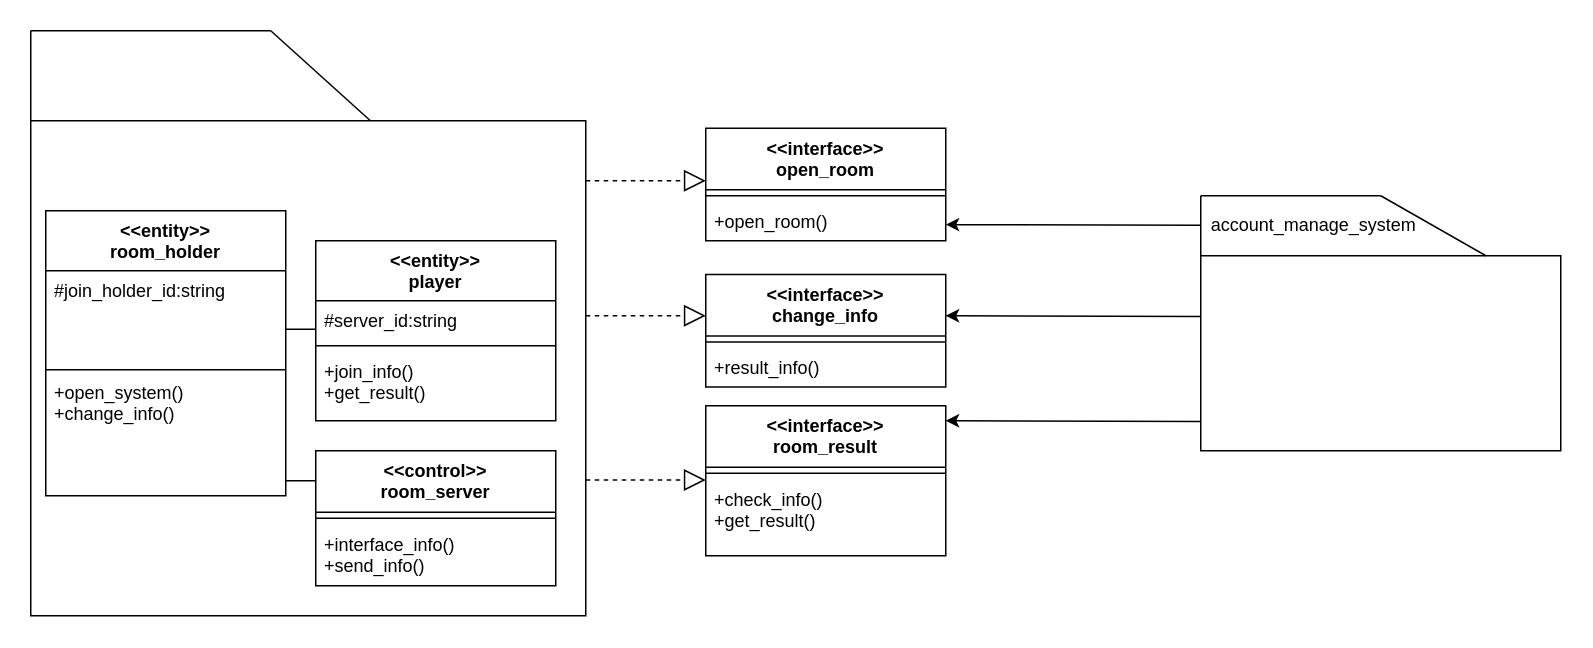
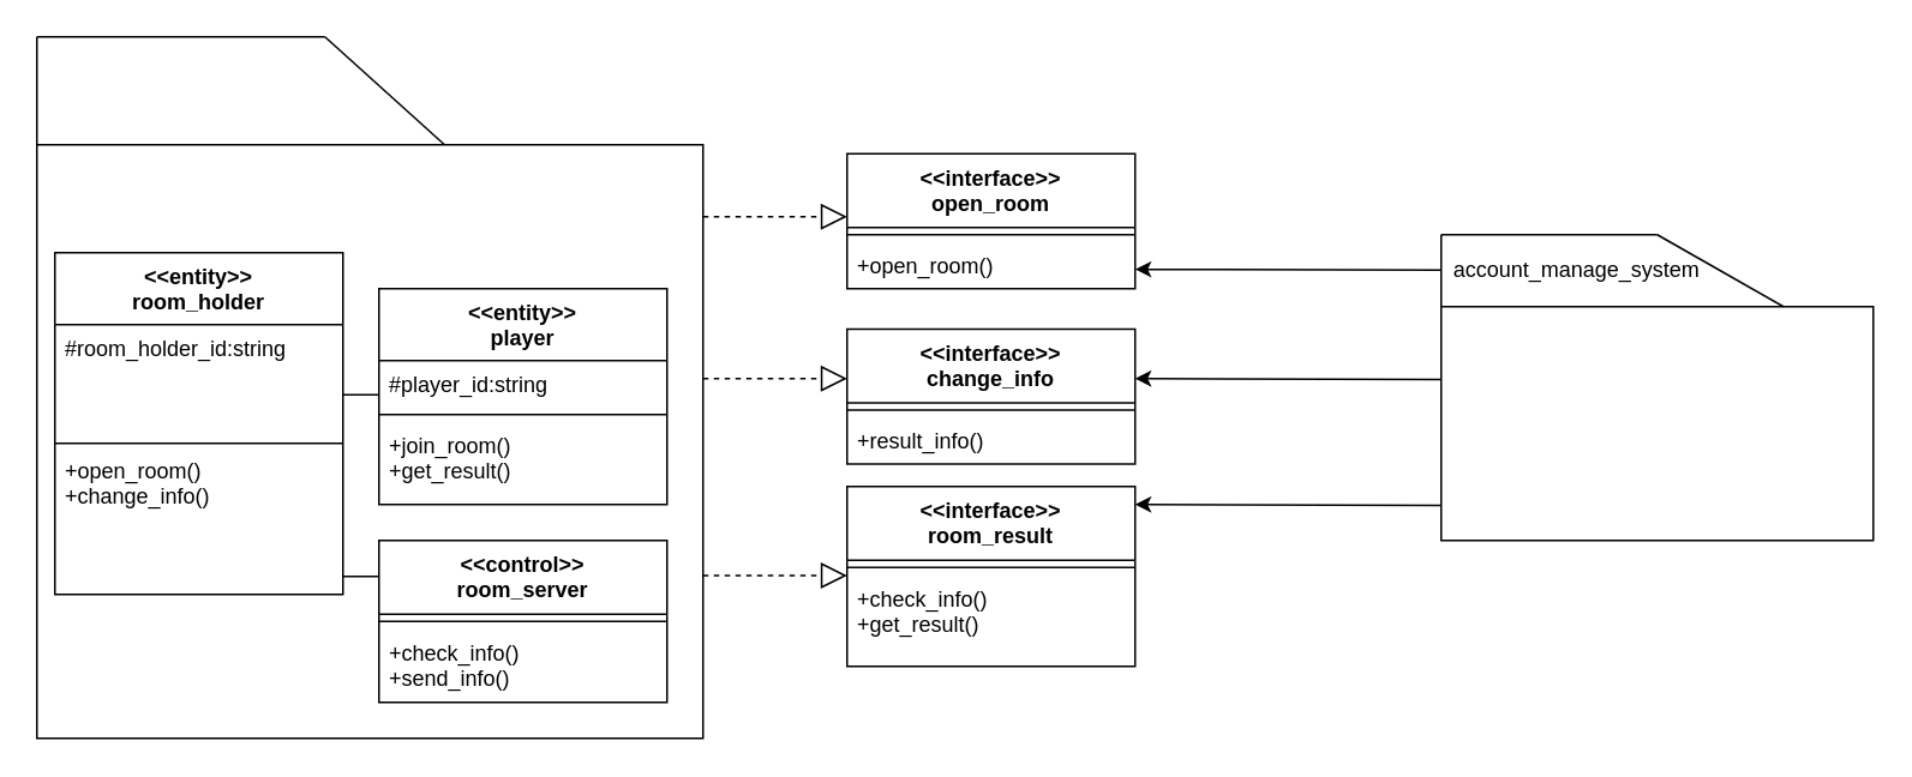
- <mxCell id="8" value="#join_holder_id:string" style="text;strokeColor=none;fillColor=none;align=left;verticalAlign=top;spacingLeft=4;spacingRight=4;overflow=hidden;rotatable=0;points=[[0,0.5],[1,0.5]];portConstraint=eastwest;" vertex="1" parent="7"><mxGeometry y="40" width="160" height="64" as="geometry" /></mxCell>
+ <mxCell id="8" value="#room_holder_id:string" style="text;strokeColor=none;fillColor=none;align=left;verticalAlign=top;spacingLeft=4;spacingRight=4;overflow=hidden;rotatable=0;points=[[0,0.5],[1,0.5]];portConstraint=eastwest;" vertex="1" parent="7"><mxGeometry y="40" width="160" height="64" as="geometry" /></mxCell>
- <mxCell id="4" value="#server_id:string" style="text;strokeColor=none;fillColor=none;align=left;verticalAlign=top;spacingLeft=4;spacingRight=4;overflow=hidden;rotatable=0;points=[[0,0.5],[1,0.5]];portConstraint=eastwest;" vertex="1" parent="3"><mxGeometry y="40" width="160" height="26" as="geometry" /></mxCell>
+ <mxCell id="4" value="#player_id:string" style="text;strokeColor=none;fillColor=none;align=left;verticalAlign=top;spacingLeft=4;spacingRight=4;overflow=hidden;rotatable=0;points=[[0,0.5],[1,0.5]];portConstraint=eastwest;" vertex="1" parent="3"><mxGeometry y="40" width="160" height="26" as="geometry" /></mxCell>
- <mxCell id="6" value="+join_info()&#10;+get_result()&#10;" style="text;strokeColor=none;fillColor=none;align=left;verticalAlign=top;spacingLeft=4;spacingRight=4;overflow=hidden;rotatable=0;points=[[0,0.5],[1,0.5]];portConstraint=eastwest;" vertex="1" parent="3"><mxGeometry y="74" width="160" height="46" as="geometry" /></mxCell>
+ <mxCell id="6" value="+join_room()&#10;+get_result()&#10;" style="text;strokeColor=none;fillColor=none;align=left;verticalAlign=top;spacingLeft=4;spacingRight=4;overflow=hidden;rotatable=0;points=[[0,0.5],[1,0.5]];portConstraint=eastwest;" vertex="1" parent="3"><mxGeometry y="74" width="160" height="46" as="geometry" /></mxCell>
- <mxCell id="10" value="+open_system()&#10;+change_info()&#10;" style="text;strokeColor=none;fillColor=none;align=left;verticalAlign=top;spacingLeft=4;spacingRight=4;overflow=hidden;rotatable=0;points=[[0,0.5],[1,0.5]];portConstraint=eastwest;" vertex="1" parent="7"><mxGeometry y="108" width="160" height="82" as="geometry" /></mxCell>
+ <mxCell id="10" value="+open_room()&#10;+change_info()&#10;" style="text;strokeColor=none;fillColor=none;align=left;verticalAlign=top;spacingLeft=4;spacingRight=4;overflow=hidden;rotatable=0;points=[[0,0.5],[1,0.5]];portConstraint=eastwest;" vertex="1" parent="7"><mxGeometry y="108" width="160" height="82" as="geometry" /></mxCell>
- <mxCell id="14" value="+interface_info()&#10;+send_info()&#10;" style="text;strokeColor=none;fillColor=none;align=left;verticalAlign=top;spacingLeft=4;spacingRight=4;overflow=hidden;rotatable=0;points=[[0,0.5],[1,0.5]];portConstraint=eastwest;" vertex="1" parent="12"><mxGeometry y="49" width="160" height="41" as="geometry" /></mxCell>
+ <mxCell id="14" value="+check_info()&#10;+send_info()&#10;" style="text;strokeColor=none;fillColor=none;align=left;verticalAlign=top;spacingLeft=4;spacingRight=4;overflow=hidden;rotatable=0;points=[[0,0.5],[1,0.5]];portConstraint=eastwest;" vertex="1" parent="12"><mxGeometry y="49" width="160" height="41" as="geometry" /></mxCell>
